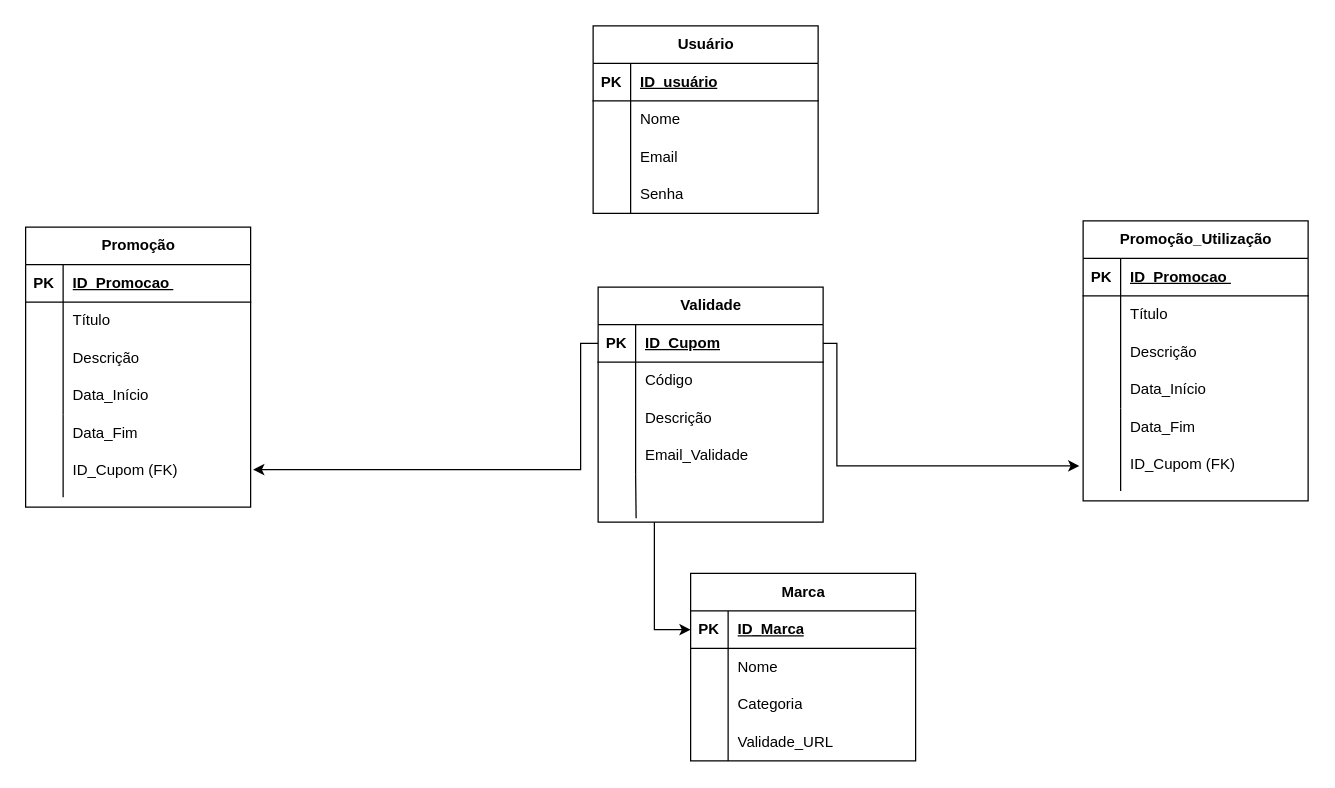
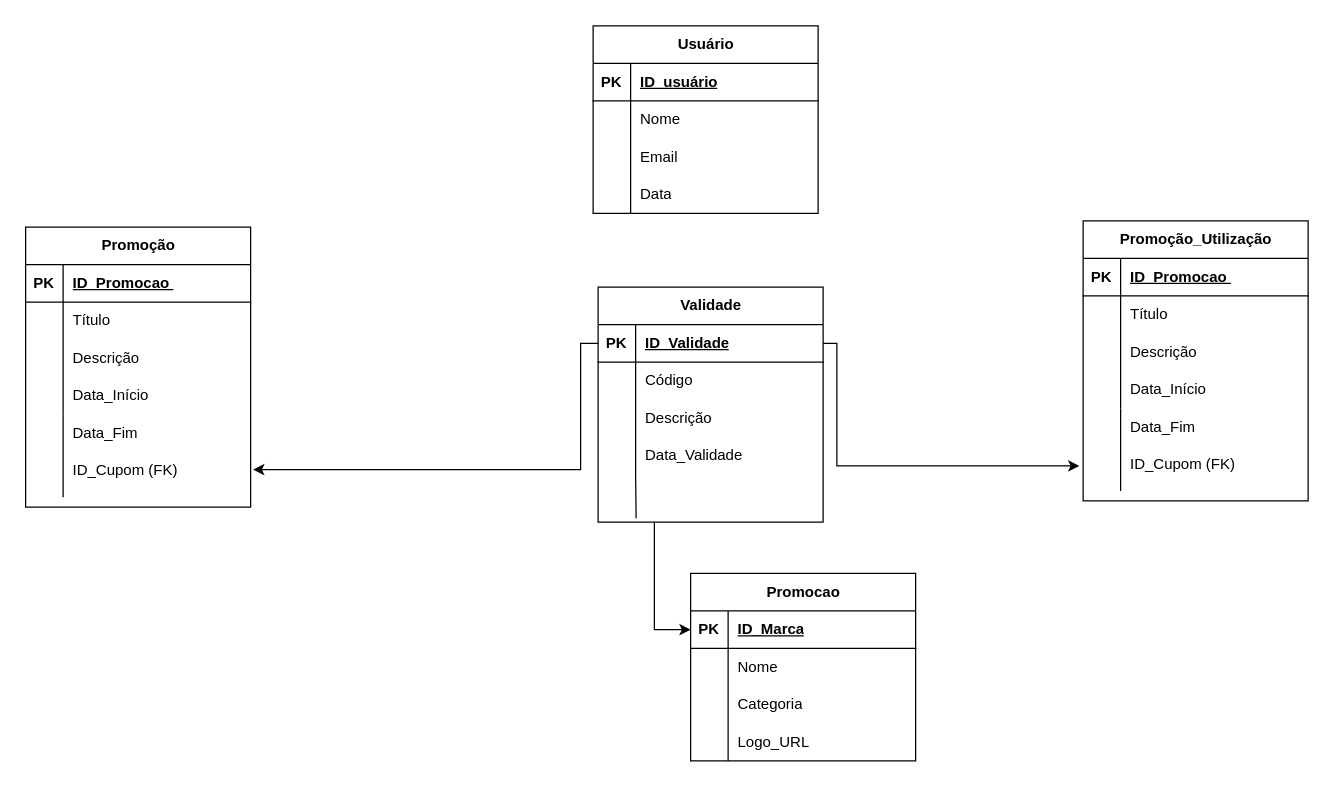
- <mxCell id="14" value="Senha" style="shape=partialRectangle;connectable=0;fillColor=none;top=0;left=0;bottom=0;right=0;align=left;spacingLeft=6;overflow=hidden;whiteSpace=wrap;html=1;" parent="12" vertex="1"><mxGeometry x="30" width="150" height="30" as="geometry"><mxRectangle width="150" height="30" as="alternateBounds" /></mxGeometry></mxCell>
+ <mxCell id="14" value="Data" style="shape=partialRectangle;connectable=0;fillColor=none;top=0;left=0;bottom=0;right=0;align=left;spacingLeft=6;overflow=hidden;whiteSpace=wrap;html=1;" parent="12" vertex="1"><mxGeometry x="30" width="150" height="30" as="geometry"><mxRectangle width="150" height="30" as="alternateBounds" /></mxGeometry></mxCell>
- <mxCell id="49" value="ID_Cupom" style="shape=partialRectangle;connectable=0;fillColor=none;top=0;left=0;bottom=0;right=0;align=left;spacingLeft=6;fontStyle=5;overflow=hidden;whiteSpace=wrap;html=1;" parent="47" vertex="1"><mxGeometry x="30" width="150" height="30" as="geometry"><mxRectangle width="150" height="30" as="alternateBounds" /></mxGeometry></mxCell>
+ <mxCell id="49" value="ID_Validade" style="shape=partialRectangle;connectable=0;fillColor=none;top=0;left=0;bottom=0;right=0;align=left;spacingLeft=6;fontStyle=5;overflow=hidden;whiteSpace=wrap;html=1;" parent="47" vertex="1"><mxGeometry x="30" width="150" height="30" as="geometry"><mxRectangle width="150" height="30" as="alternateBounds" /></mxGeometry></mxCell>
- <mxCell id="58" value="Email_Validade" style="shape=partialRectangle;connectable=0;fillColor=none;top=0;left=0;bottom=0;right=0;align=left;spacingLeft=6;overflow=hidden;whiteSpace=wrap;html=1;" parent="56" vertex="1"><mxGeometry x="30" width="150" height="30" as="geometry"><mxRectangle width="150" height="30" as="alternateBounds" /></mxGeometry></mxCell>
+ <mxCell id="58" value="Data_Validade" style="shape=partialRectangle;connectable=0;fillColor=none;top=0;left=0;bottom=0;right=0;align=left;spacingLeft=6;overflow=hidden;whiteSpace=wrap;html=1;" parent="56" vertex="1"><mxGeometry x="30" width="150" height="30" as="geometry"><mxRectangle width="150" height="30" as="alternateBounds" /></mxGeometry></mxCell>
- <mxCell id="15" value="Marca" style="shape=table;startSize=30;container=1;collapsible=1;childLayout=tableLayout;fixedRows=1;rowLines=0;fontStyle=1;align=center;resizeLast=1;html=1;" parent="1" vertex="1"><mxGeometry x="552" y="458" width="180" height="150" as="geometry" /></mxCell>
+ <mxCell id="15" value="Promocao" style="shape=table;startSize=30;container=1;collapsible=1;childLayout=tableLayout;fixedRows=1;rowLines=0;fontStyle=1;align=center;resizeLast=1;html=1;" parent="1" vertex="1"><mxGeometry x="552" y="458" width="180" height="150" as="geometry" /></mxCell>
- <mxCell id="27" value="Validade_URL" style="shape=partialRectangle;connectable=0;fillColor=none;top=0;left=0;bottom=0;right=0;align=left;spacingLeft=6;overflow=hidden;whiteSpace=wrap;html=1;" parent="25" vertex="1"><mxGeometry x="30" width="150" height="30" as="geometry"><mxRectangle width="150" height="30" as="alternateBounds" /></mxGeometry></mxCell>
+ <mxCell id="27" value="Logo_URL" style="shape=partialRectangle;connectable=0;fillColor=none;top=0;left=0;bottom=0;right=0;align=left;spacingLeft=6;overflow=hidden;whiteSpace=wrap;html=1;" parent="25" vertex="1"><mxGeometry x="30" width="150" height="30" as="geometry"><mxRectangle width="150" height="30" as="alternateBounds" /></mxGeometry></mxCell>
